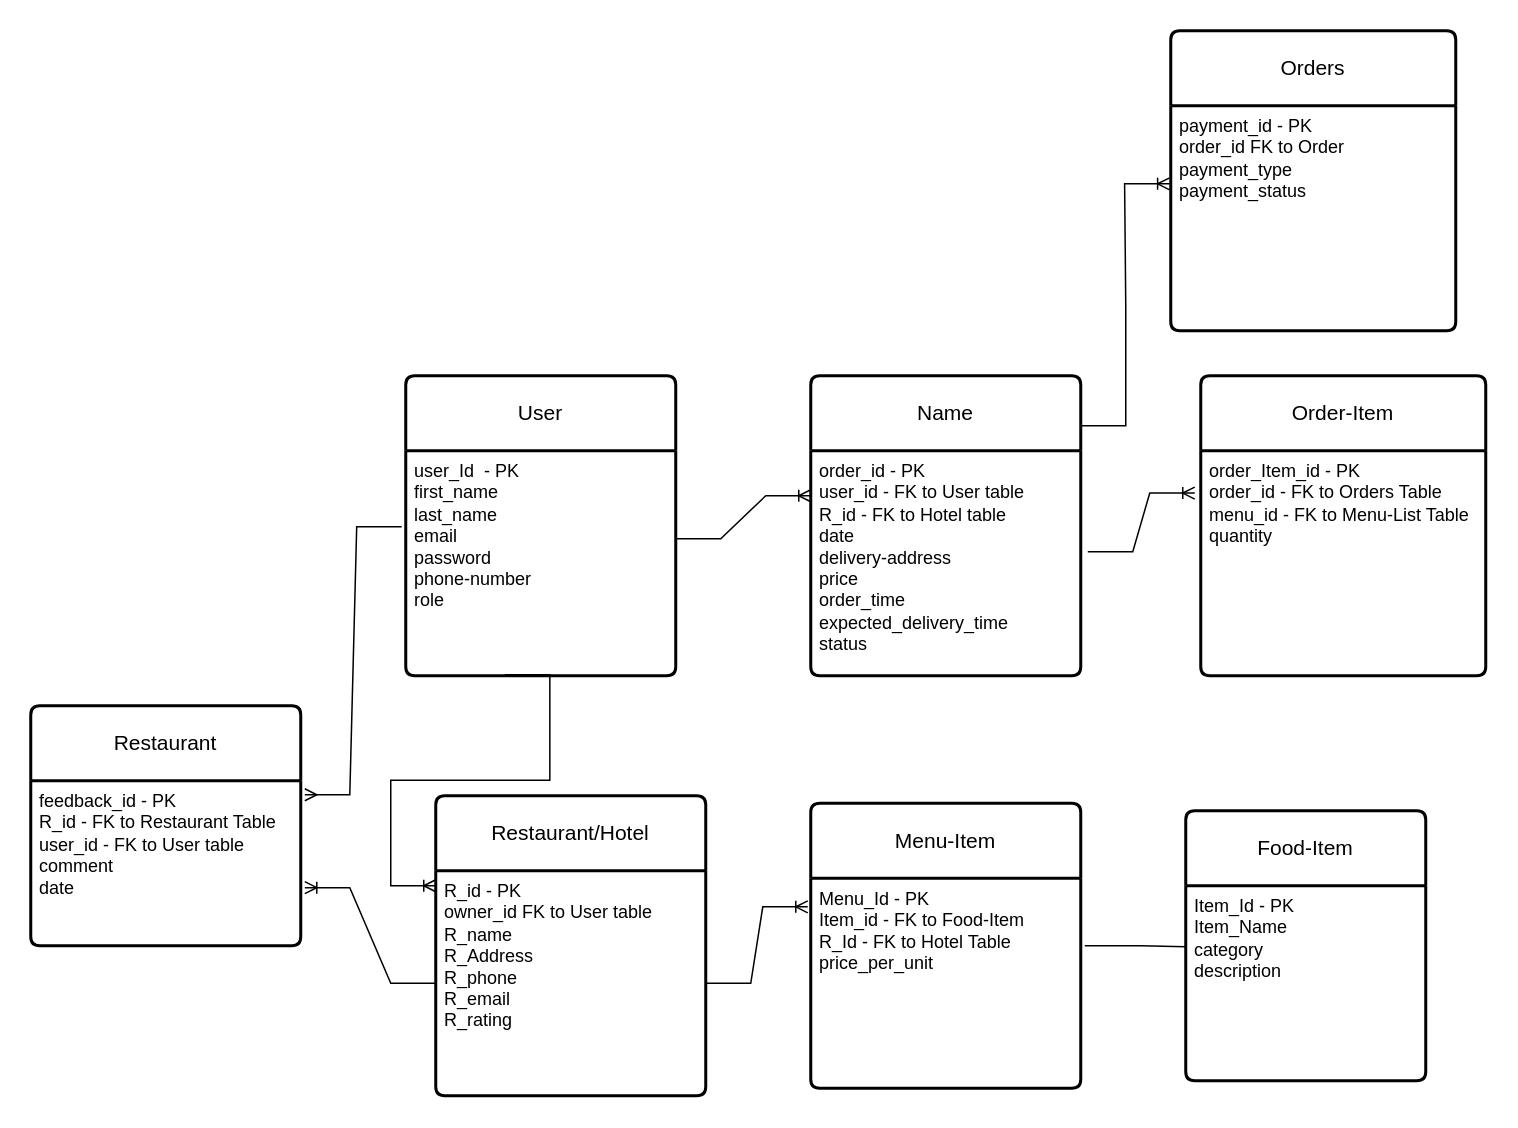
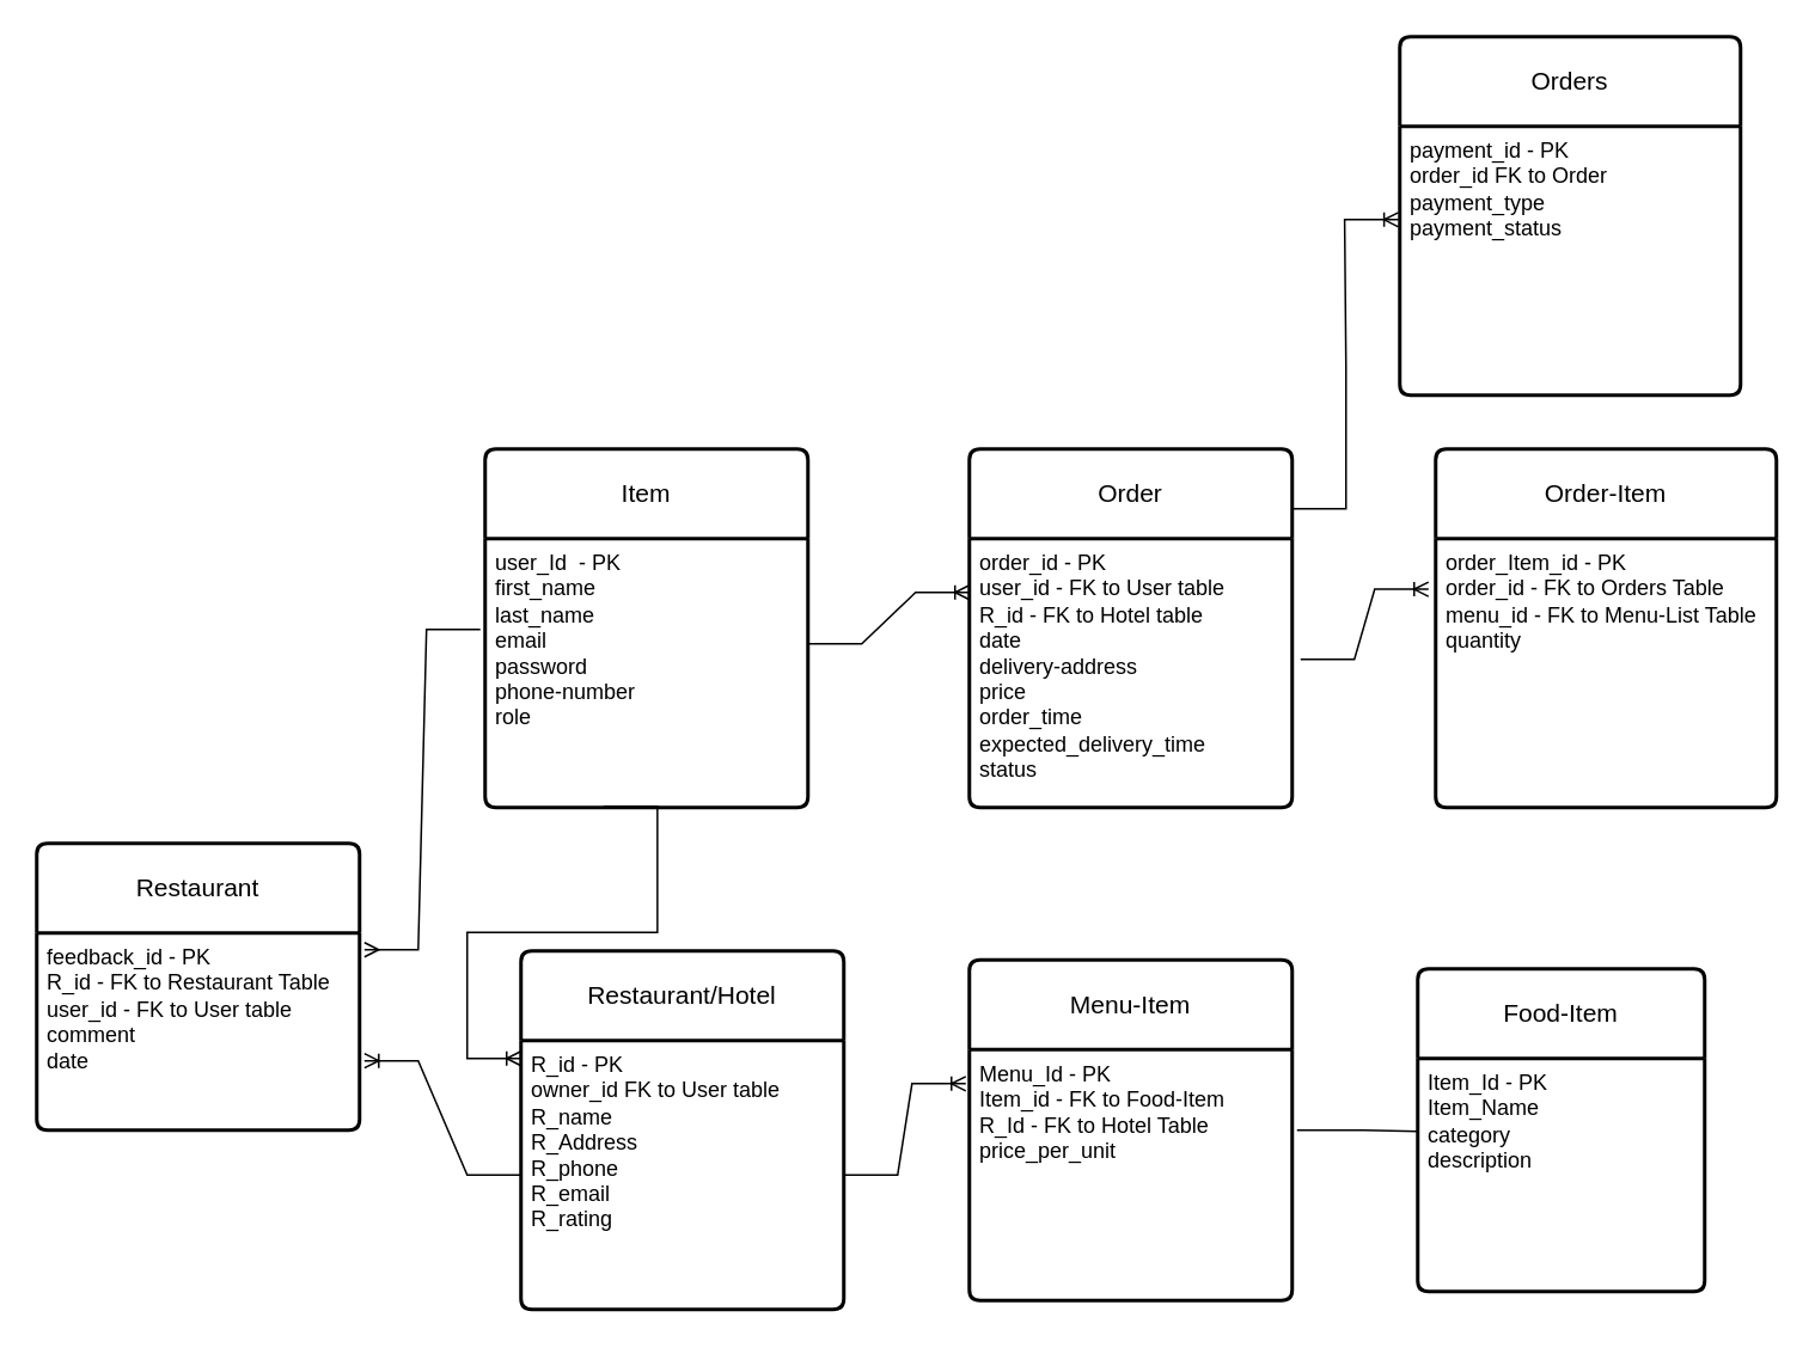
- <mxCell id="2" value="User" style="swimlane;childLayout=stackLayout;horizontal=1;startSize=50;horizontalStack=0;rounded=1;fontSize=14;fontStyle=0;strokeWidth=2;resizeParent=0;resizeLast=1;shadow=0;dashed=0;align=center;arcSize=4;whiteSpace=wrap;html=1;" vertex="1" parent="1"><mxGeometry x="270" y="250" width="180" height="200" as="geometry" /></mxCell>
+ <mxCell id="2" value="Item" style="swimlane;childLayout=stackLayout;horizontal=1;startSize=50;horizontalStack=0;rounded=1;fontSize=14;fontStyle=0;strokeWidth=2;resizeParent=0;resizeLast=1;shadow=0;dashed=0;align=center;arcSize=4;whiteSpace=wrap;html=1;" vertex="1" parent="1"><mxGeometry x="270" y="250" width="180" height="200" as="geometry" /></mxCell>
- <mxCell id="6" value="Name" style="swimlane;childLayout=stackLayout;horizontal=1;startSize=50;horizontalStack=0;rounded=1;fontSize=14;fontStyle=0;strokeWidth=2;resizeParent=0;resizeLast=1;shadow=0;dashed=0;align=center;arcSize=4;whiteSpace=wrap;html=1;" vertex="1" parent="1"><mxGeometry x="540" y="250" width="180" height="200" as="geometry" /></mxCell>
+ <mxCell id="6" value="Order" style="swimlane;childLayout=stackLayout;horizontal=1;startSize=50;horizontalStack=0;rounded=1;fontSize=14;fontStyle=0;strokeWidth=2;resizeParent=0;resizeLast=1;shadow=0;dashed=0;align=center;arcSize=4;whiteSpace=wrap;html=1;" vertex="1" parent="1"><mxGeometry x="540" y="250" width="180" height="200" as="geometry" /></mxCell>
